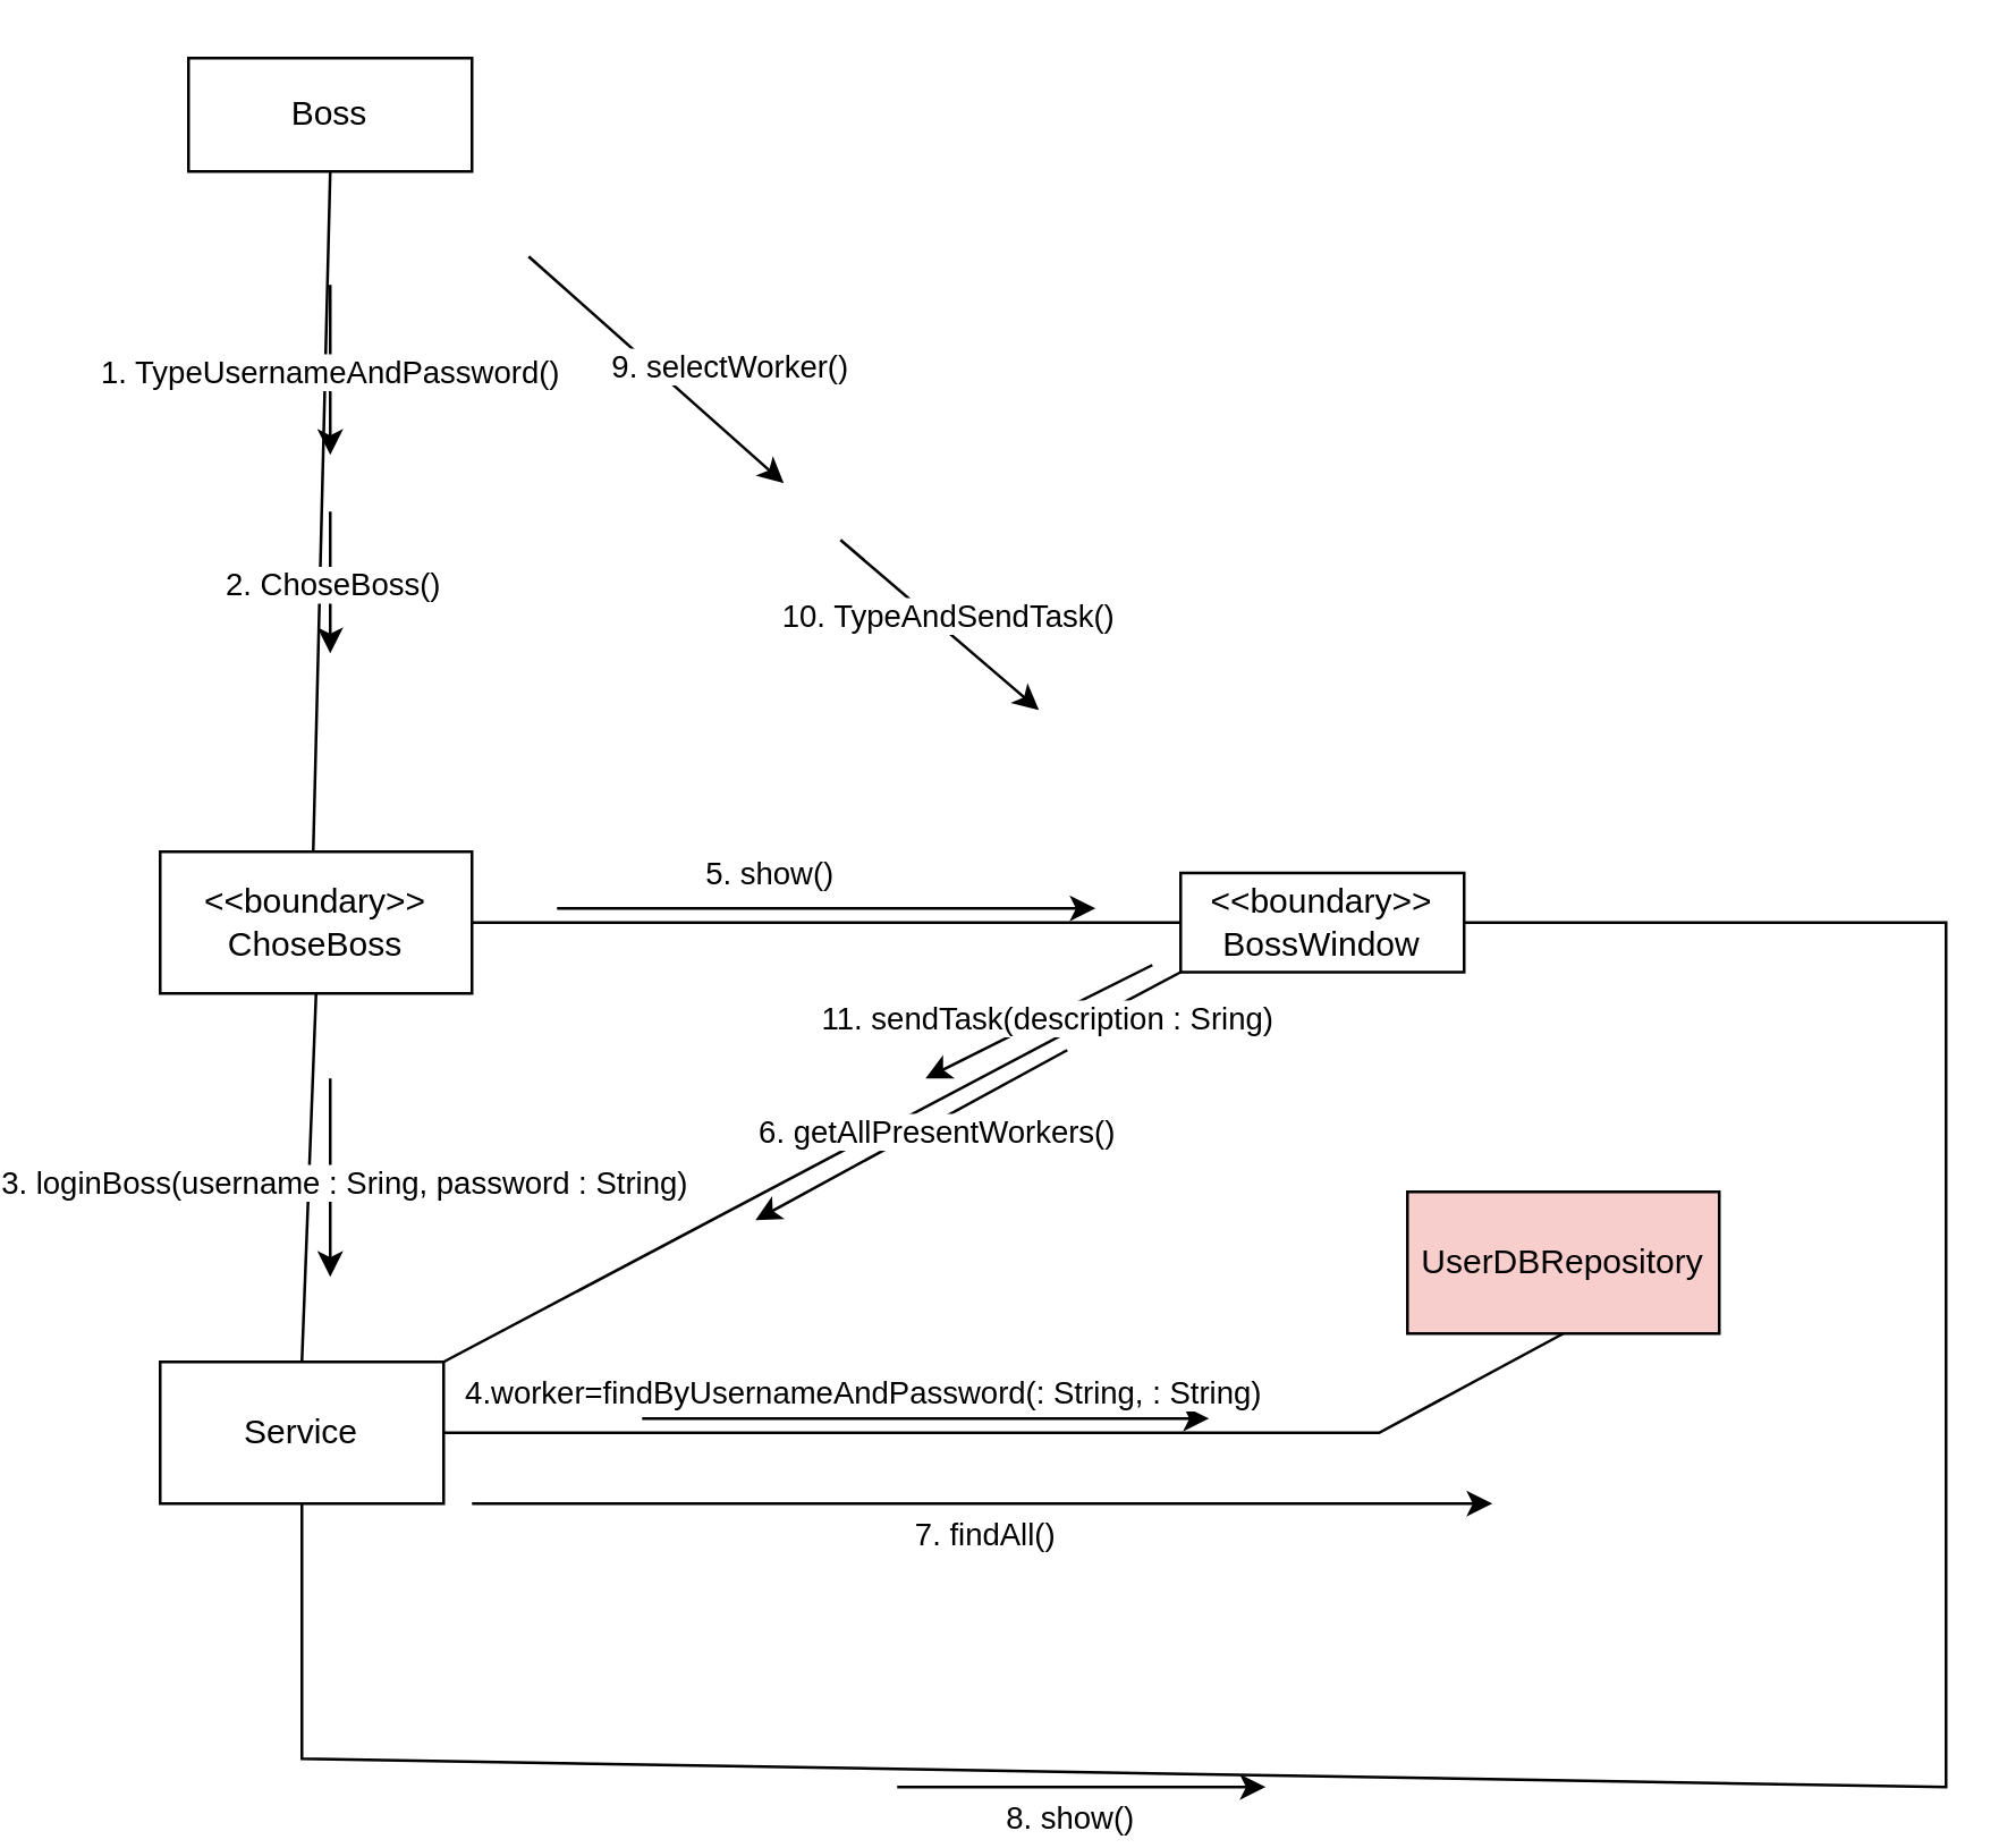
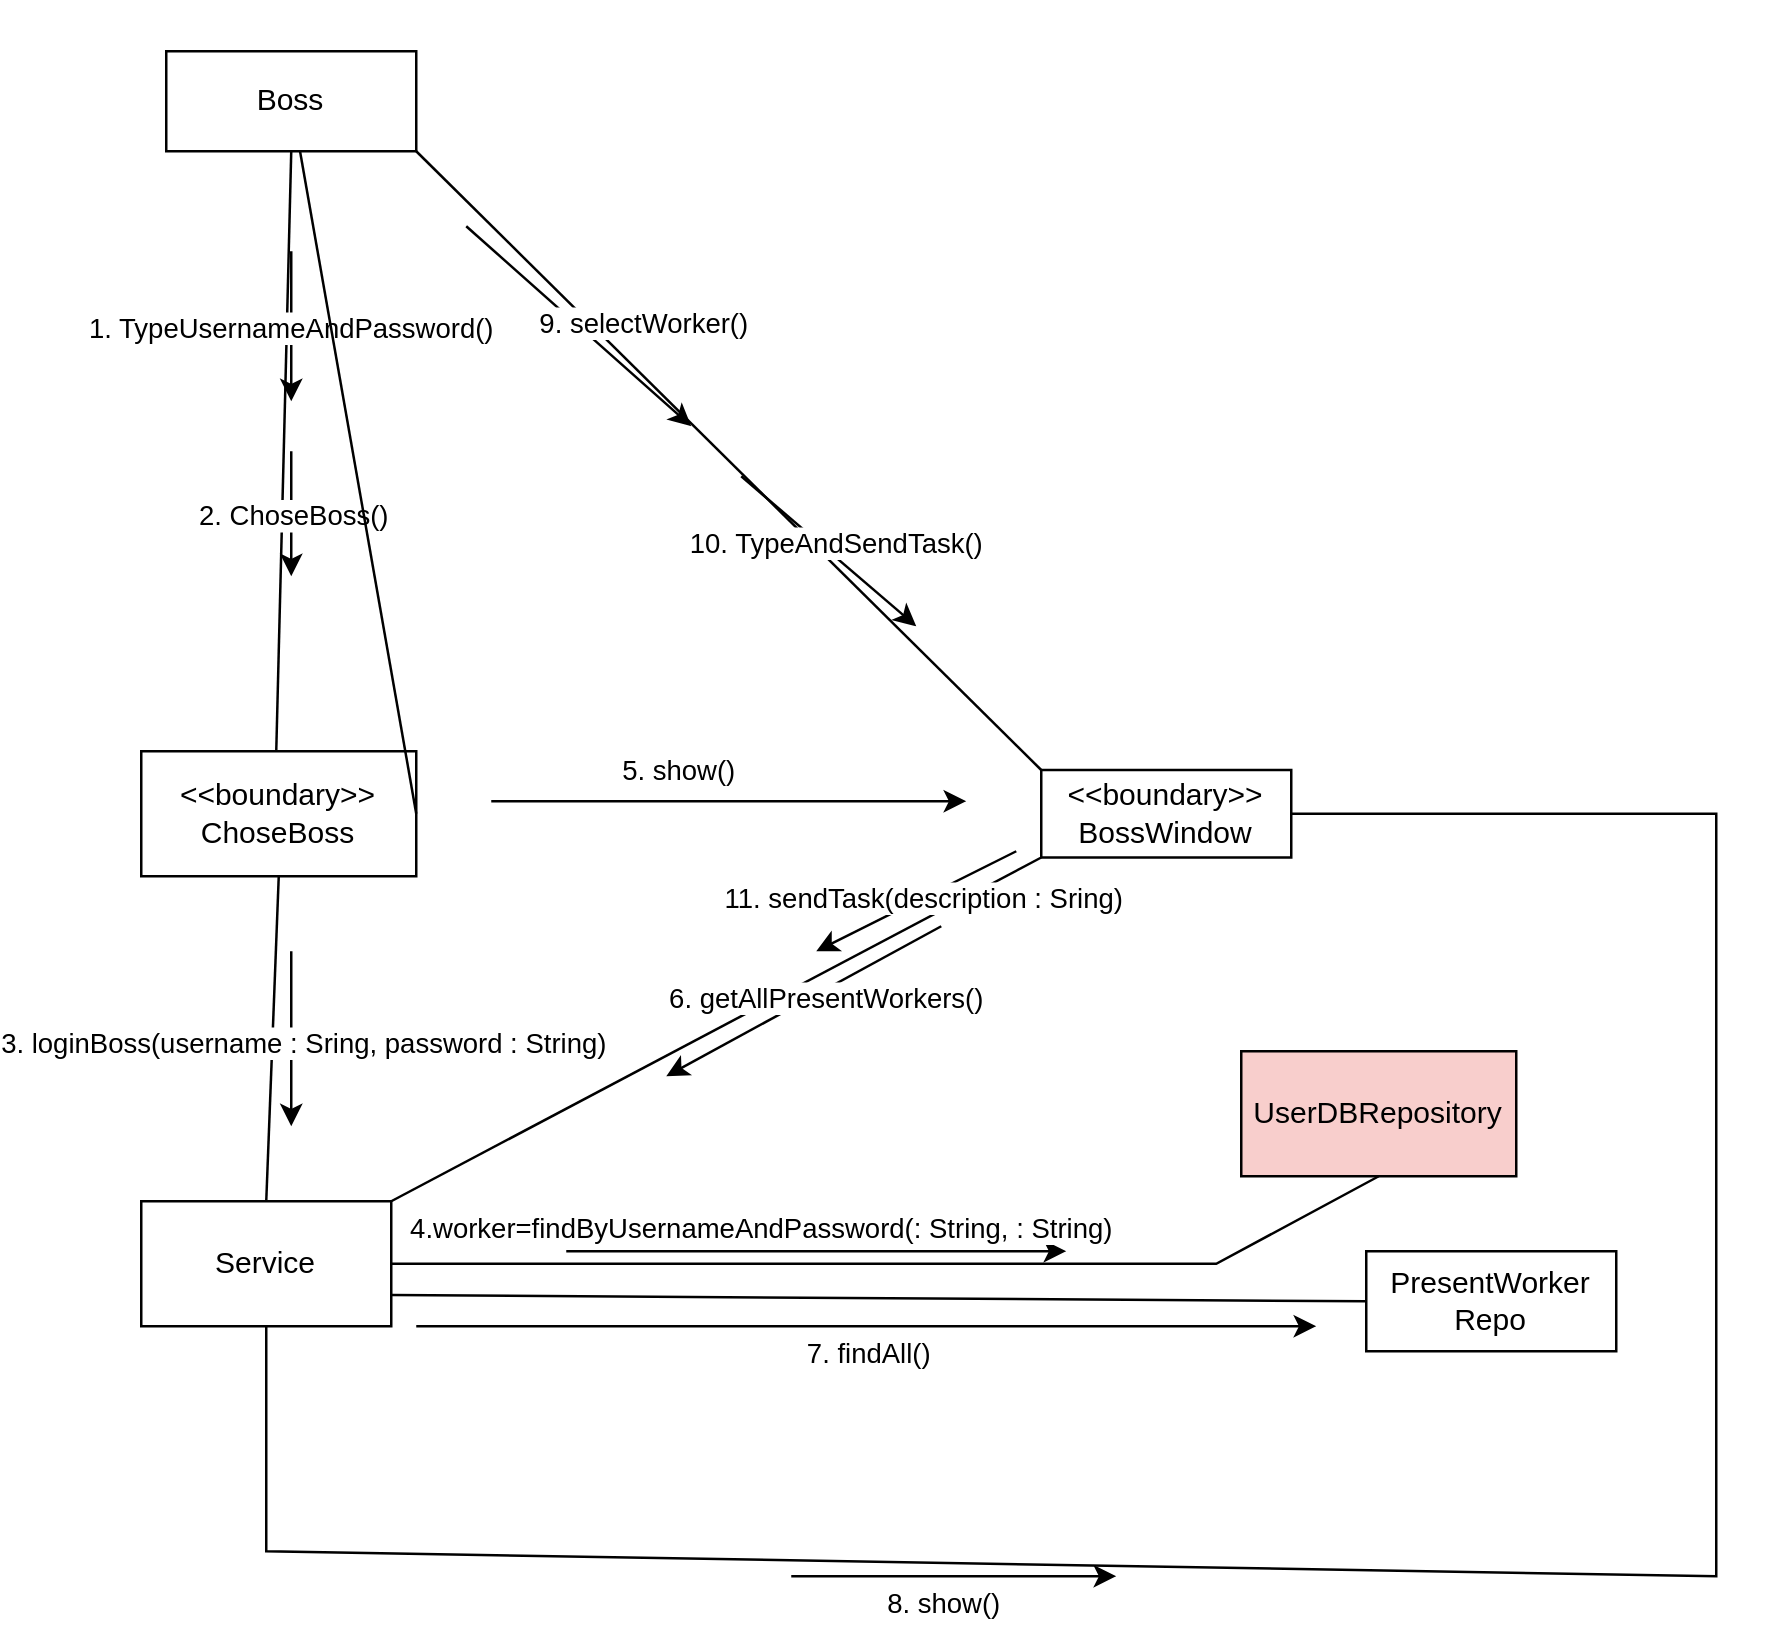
+ <mxCell id="31" value="" style="endArrow=none;html=1;rounded=0;entryX=1;entryY=1;entryDx=0;entryDy=0;exitX=0;exitY=0;exitDx=0;exitDy=0;" edge="1" parent="1" source="22" target="2"><mxGeometry width="50" height="50" relative="1" as="geometry"><mxPoint x="410" y="400" as="sourcePoint" /><mxPoint x="460" y="350" as="targetPoint" /></mxGeometry></mxCell>
- <mxCell id="21" value="" style="endArrow=none;html=1;rounded=0;exitX=1;exitY=0.5;exitDx=0;exitDy=0;" edge="1" parent="1" source="4" target="22"><mxGeometry width="50" height="50" relative="1" as="geometry"><mxPoint x="410" y="400" as="sourcePoint" /><mxPoint x="370" y="325" as="targetPoint" /></mxGeometry></mxCell>
+ <mxCell id="21" value="" style="endArrow=none;html=1;rounded=0;exitX=1;exitY=0.5;exitDx=0;exitDy=0;" edge="1" parent="1" source="4" target="2"><mxGeometry width="50" height="50" relative="1" as="geometry"><mxPoint x="410" y="400" as="sourcePoint" /><mxPoint x="370" y="325" as="targetPoint" /></mxGeometry></mxCell>
+ <mxCell id="18" value="" style="endArrow=none;html=1;rounded=0;exitX=1;exitY=0.75;exitDx=0;exitDy=0;entryX=0;entryY=0.5;entryDx=0;entryDy=0;" edge="1" parent="1" source="9" target="17"><mxGeometry width="50" height="50" relative="1" as="geometry"><mxPoint x="410" y="580" as="sourcePoint" /><mxPoint x="460" y="530" as="targetPoint" /></mxGeometry></mxCell>
+ <mxCell id="17" value="&lt;div&gt;PresentWorker&lt;/div&gt;&lt;div&gt;Repo&lt;/div&gt;" style="rounded=0;whiteSpace=wrap;html=1;" vertex="1" parent="1"><mxGeometry x="510" y="500" width="100" height="40" as="geometry" /></mxCell>
